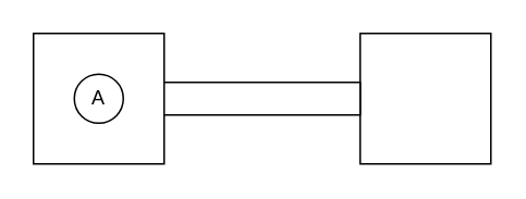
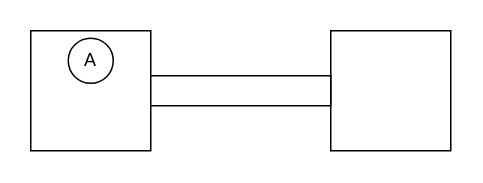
- <mxCell id="5" value="A" style="ellipse;whiteSpace=wrap;html=1;aspect=fixed;fillOpacity=100;" vertex="1" parent="1"><mxGeometry x="45" y="45" width="30" height="30" as="geometry" /></mxCell>
+ <mxCell id="5" value="A" style="ellipse;whiteSpace=wrap;html=1;aspect=fixed;fillOpacity=100;" vertex="1" parent="1"><mxGeometry x="45" y="25" width="30" height="30" as="geometry" /></mxCell>
